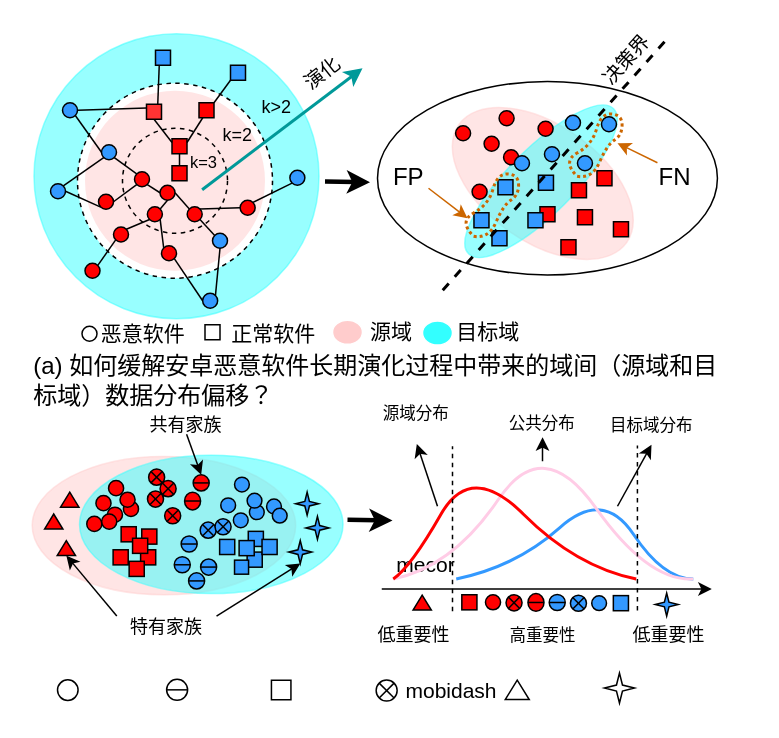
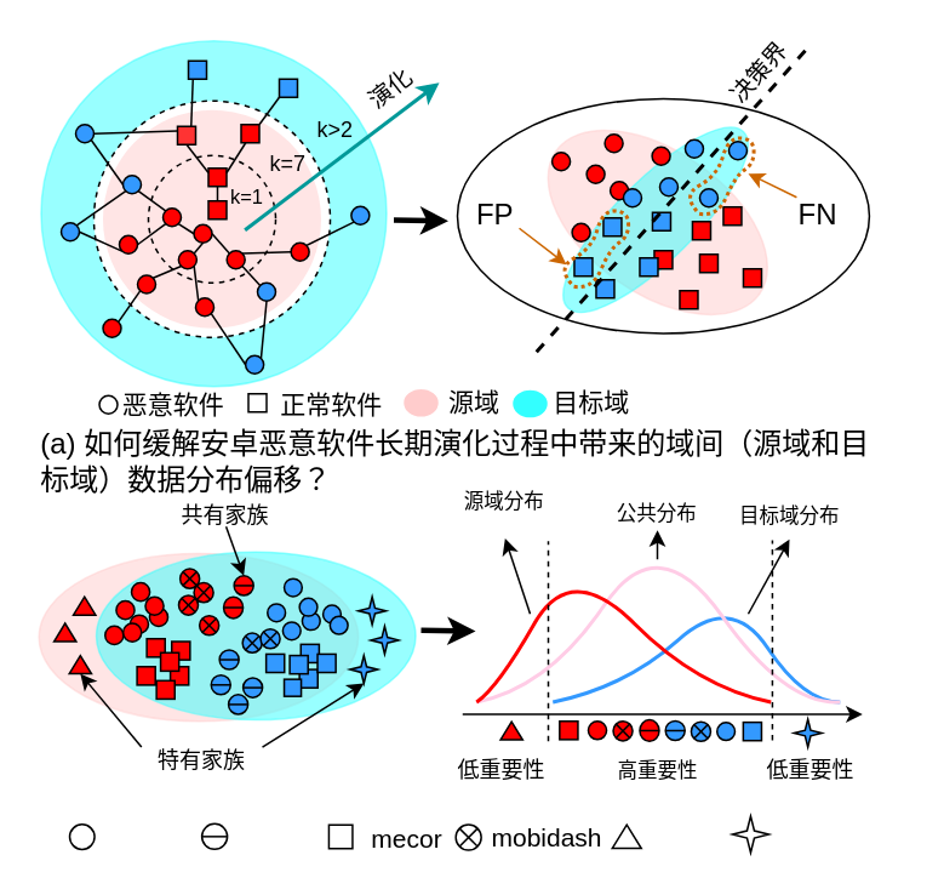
- <mxCell id="105" value="k=2" style="text;html=1;strokeColor=none;fillColor=none;align=center;verticalAlign=middle;whiteSpace=wrap;rounded=0;" parent="1" vertex="1"><mxGeometry x="147" y="80.33" width="22" height="19" as="geometry" /></mxCell>
+ <mxCell id="105" value="k=7" style="text;html=1;strokeColor=none;fillColor=none;align=center;verticalAlign=middle;whiteSpace=wrap;rounded=0;" parent="1" vertex="1"><mxGeometry x="147" y="80.33" width="22" height="19" as="geometry" /></mxCell>
- <mxCell id="104" value="&lt;font style=&quot;font-size: 11px;&quot;&gt;k=3&lt;/font&gt;" style="text;html=1;strokeColor=none;fillColor=none;align=center;verticalAlign=middle;whiteSpace=wrap;rounded=0;" parent="1" vertex="1"><mxGeometry x="125.45" y="103" width="20.55" height="10" as="geometry" /></mxCell>
+ <mxCell id="104" value="&lt;font style=&quot;font-size: 11px;&quot;&gt;k=1&lt;/font&gt;" style="text;html=1;strokeColor=none;fillColor=none;align=center;verticalAlign=middle;whiteSpace=wrap;rounded=0;" parent="1" vertex="1"><mxGeometry x="125.45" y="103" width="20.55" height="10" as="geometry" /></mxCell>
- <mxCell id="94" value="&lt;span style=&quot;font-size: 14px;&quot;&gt;mecor&lt;/span&gt;" style="text;html=1;strokeColor=none;fillColor=none;align=center;verticalAlign=middle;whiteSpace=wrap;rounded=0;fontSize=16;" parent="1" vertex="1"><mxGeometry x="259.59" y="364.58" width="46.75" height="20" as="geometry" /></mxCell>
+ <mxCell id="94" value="&lt;span style=&quot;font-size: 14px;&quot;&gt;mecor&lt;/span&gt;" style="text;html=1;strokeColor=none;fillColor=none;align=center;verticalAlign=middle;whiteSpace=wrap;rounded=0;fontSize=16;" parent="1" vertex="1"><mxGeometry x="199.59" y="449.58" width="46.75" height="20" as="geometry" /></mxCell>
